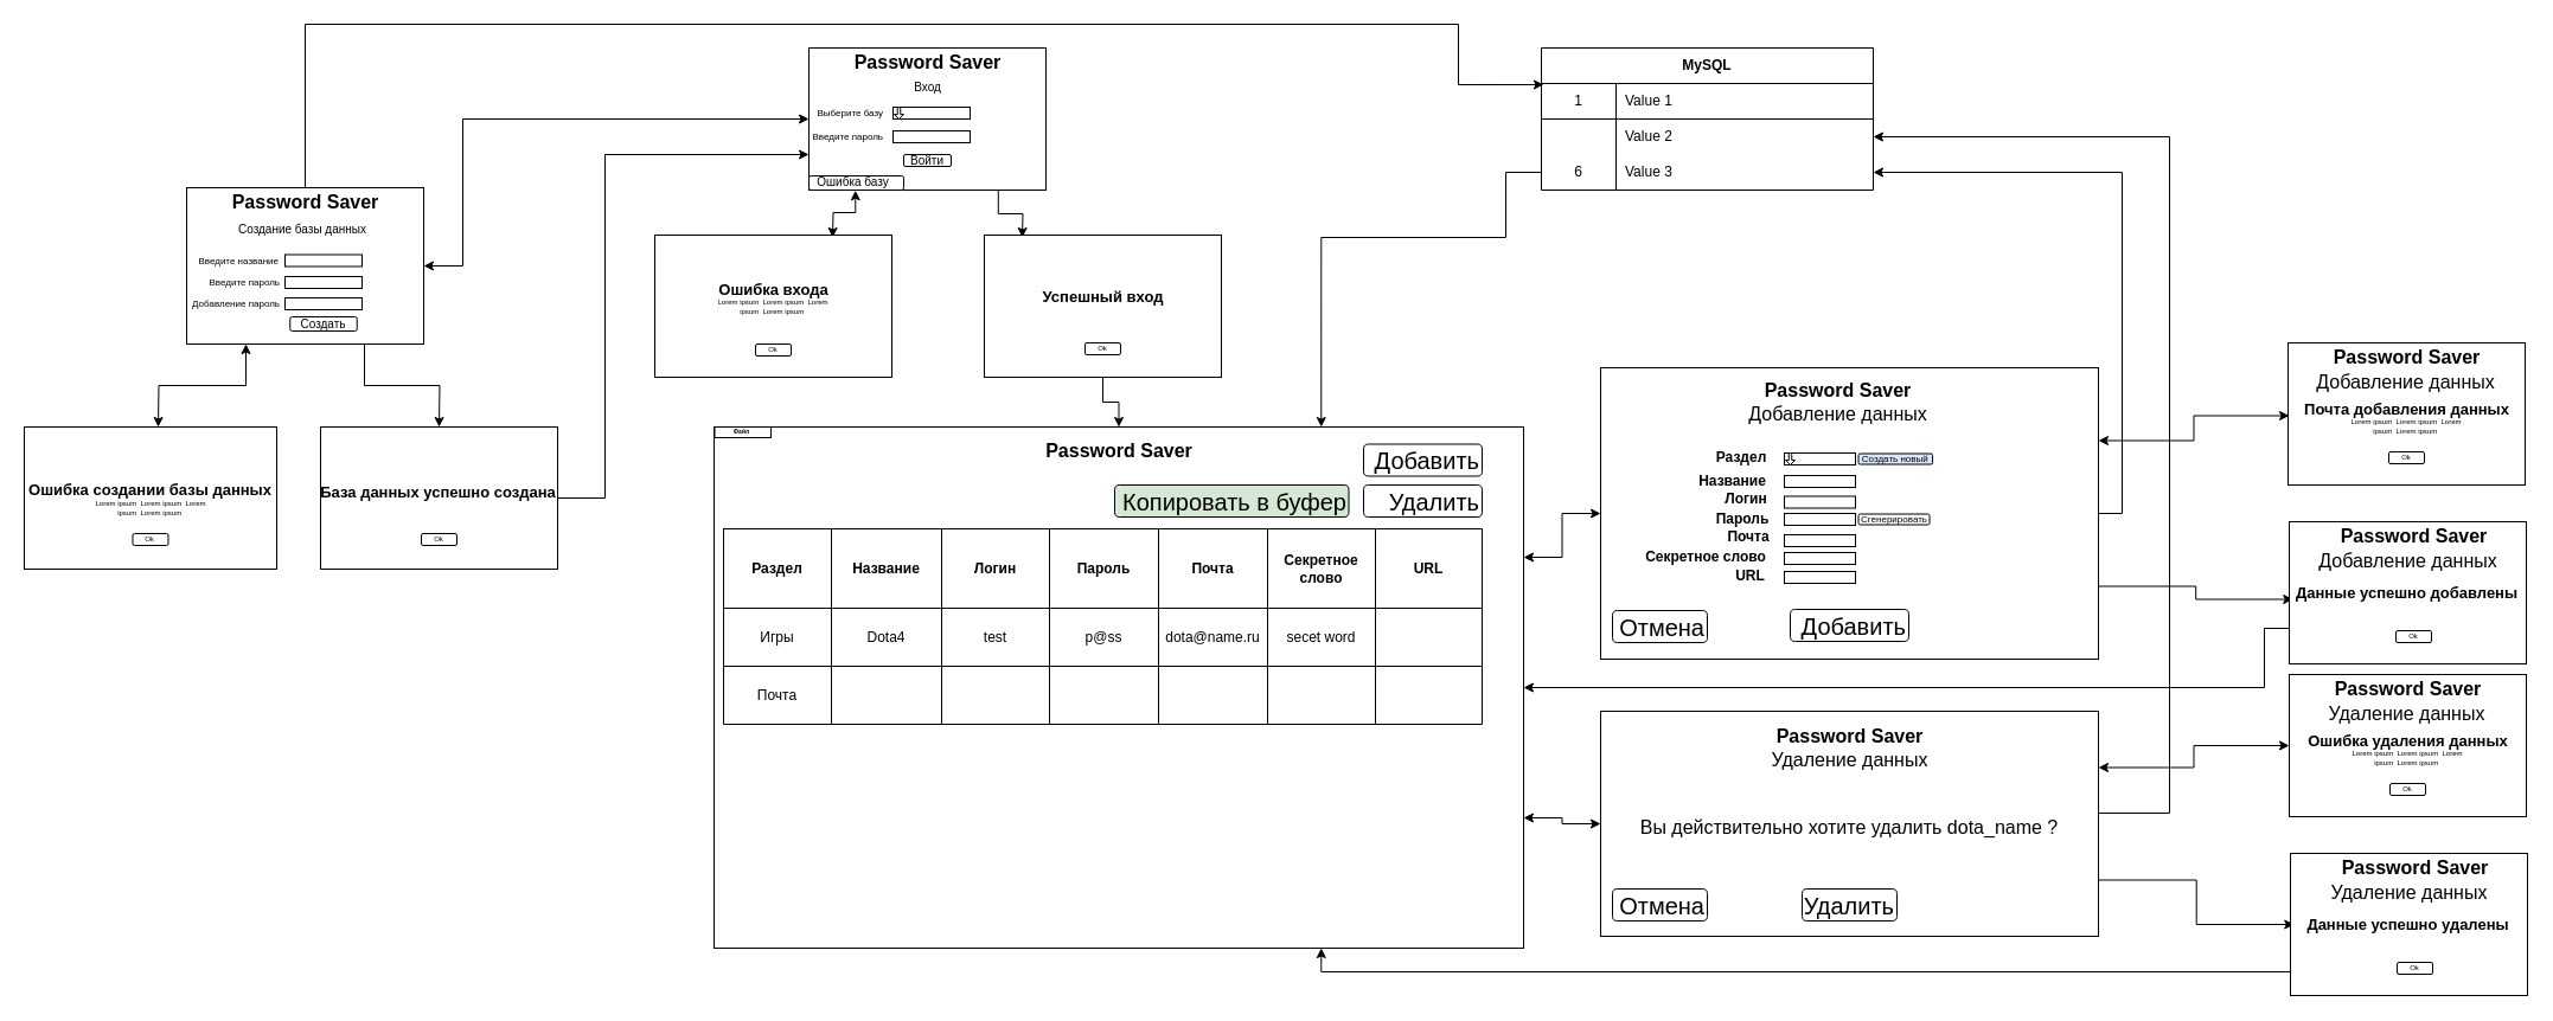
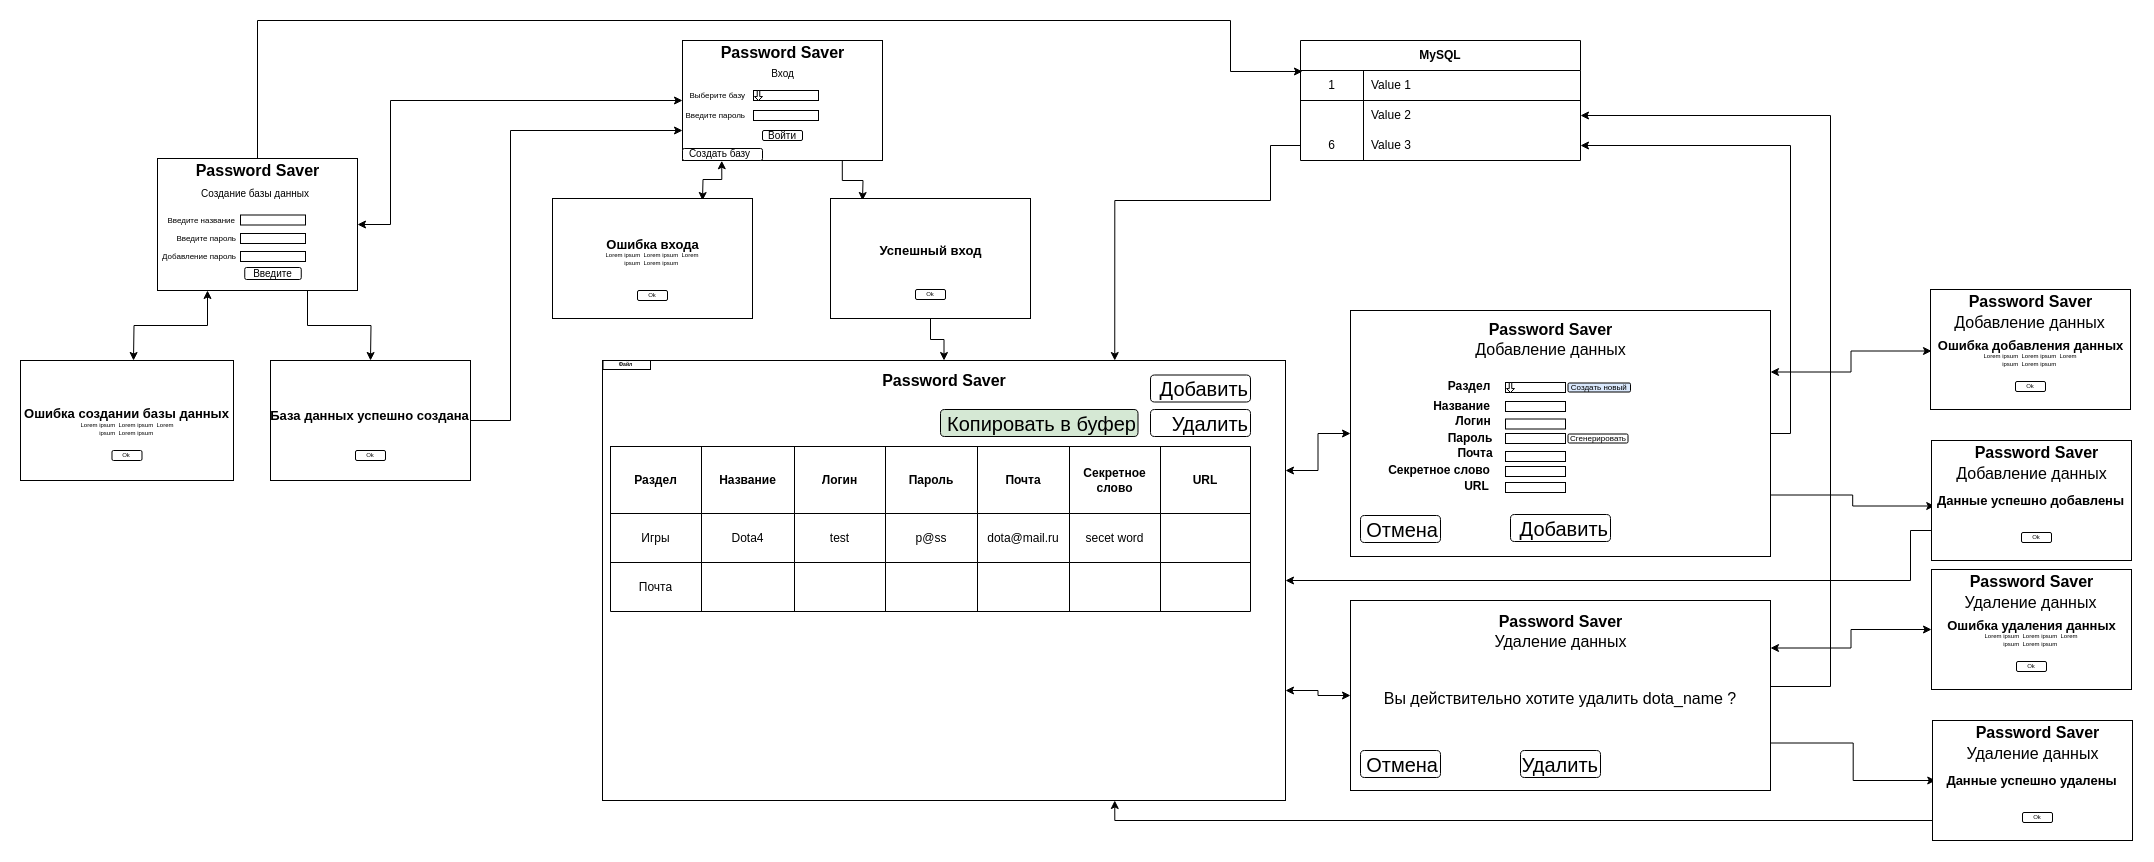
- <mxCell id="27" value="Ошибка базу" style="text;html=1;strokeColor=none;fillColor=none;align=center;verticalAlign=middle;whiteSpace=wrap;rounded=0;fontSize=10;" parent="1" vertex="1"><mxGeometry x="687" y="148" width="65" height="10" as="geometry" /></mxCell>
+ <mxCell id="27" value="Создать базу" style="text;html=1;strokeColor=none;fillColor=none;align=center;verticalAlign=middle;whiteSpace=wrap;rounded=0;fontSize=10;" parent="1" vertex="1"><mxGeometry x="687" y="148" width="65" height="10" as="geometry" /></mxCell>
- <mxCell id="36" value="Создать" style="text;html=1;strokeColor=none;fillColor=none;align=center;verticalAlign=middle;whiteSpace=wrap;rounded=0;fontSize=10;" parent="1" vertex="1"><mxGeometry x="246.75" y="269" width="51" height="8" as="geometry" /></mxCell>
+ <mxCell id="36" value="Введите" style="text;html=1;strokeColor=none;fillColor=none;align=center;verticalAlign=middle;whiteSpace=wrap;rounded=0;fontSize=10;" parent="1" vertex="1"><mxGeometry x="246.75" y="269" width="51" height="8" as="geometry" /></mxCell>
- <mxCell id="127" value="Почта добавления данных" style="text;strokeColor=none;fillColor=none;html=1;fontSize=13;fontStyle=1;verticalAlign=middle;align=center;" parent="1" vertex="1"><mxGeometry x="1931" y="334" width="198" height="22" as="geometry" /></mxCell>
+ <mxCell id="127" value="Ошибка добавления данных" style="text;strokeColor=none;fillColor=none;html=1;fontSize=13;fontStyle=1;verticalAlign=middle;align=center;" parent="1" vertex="1"><mxGeometry x="1931" y="334" width="198" height="22" as="geometry" /></mxCell>
- <mxCell id="76" value="dota@name.ru" style="shape=partialRectangle;html=1;whiteSpace=wrap;connectable=0;fillColor=none;top=0;left=0;bottom=0;right=0;overflow=hidden;" parent="71" vertex="1"><mxGeometry x="367" width="92" height="49" as="geometry" /></mxCell>
+ <mxCell id="76" value="dota@mail.ru" style="shape=partialRectangle;html=1;whiteSpace=wrap;connectable=0;fillColor=none;top=0;left=0;bottom=0;right=0;overflow=hidden;" parent="71" vertex="1"><mxGeometry x="367" width="92" height="49" as="geometry" /></mxCell>
